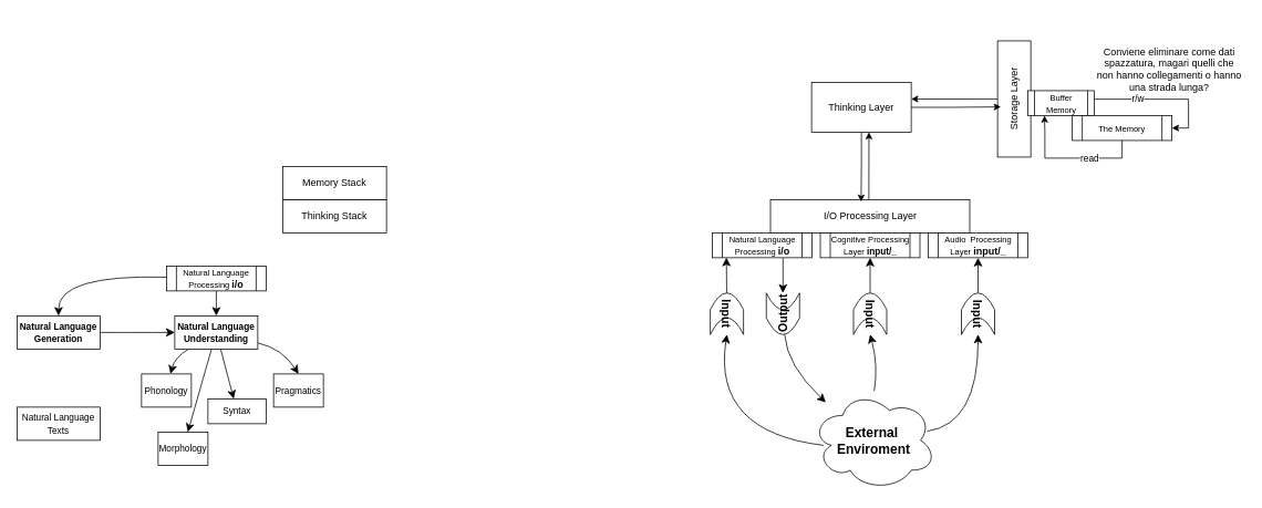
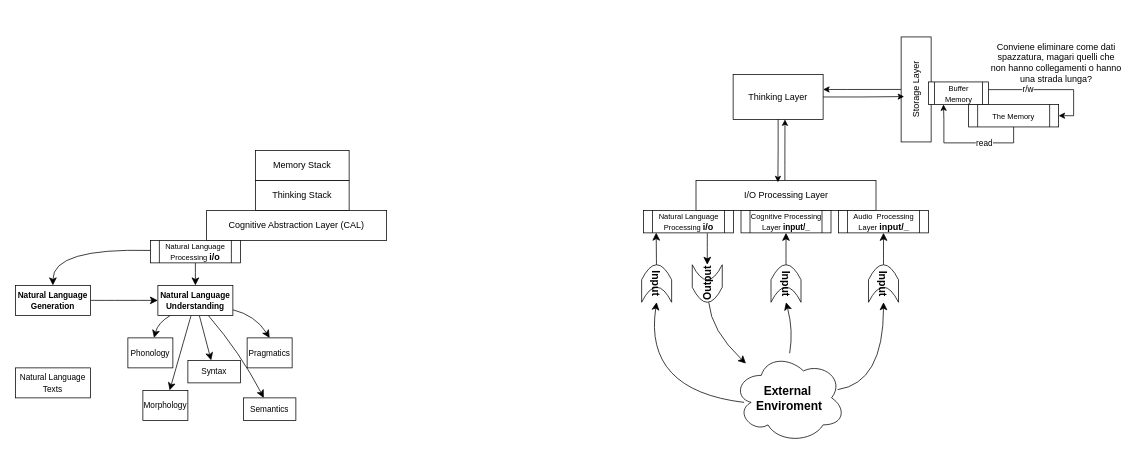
+ <mxCell id="2" value="Cognitive Abstraction Layer (CAL)" style="rounded=0;whiteSpace=wrap;html=1;" parent="1" vertex="1"><mxGeometry x="275" y="280" width="240" height="40" as="geometry" /></mxCell>
+ <mxCell id="12" style="edgeStyle=none;curved=1;rounded=0;orthogonalLoop=1;jettySize=auto;html=1;fontSize=12;startSize=8;endSize=8;" parent="1" source="13" target="19" edge="1"><mxGeometry relative="1" as="geometry"><Array as="points"><mxPoint x="320" y="470" /></Array></mxGeometry></mxCell>
+ <mxCell id="19" value="&lt;font style=&quot;font-size: 11px;&quot;&gt;Semantics&lt;/font&gt;" style="rounded=0;whiteSpace=wrap;html=1;" parent="1" vertex="1"><mxGeometry x="324" y="530" width="70" height="30" as="geometry" /></mxCell>
